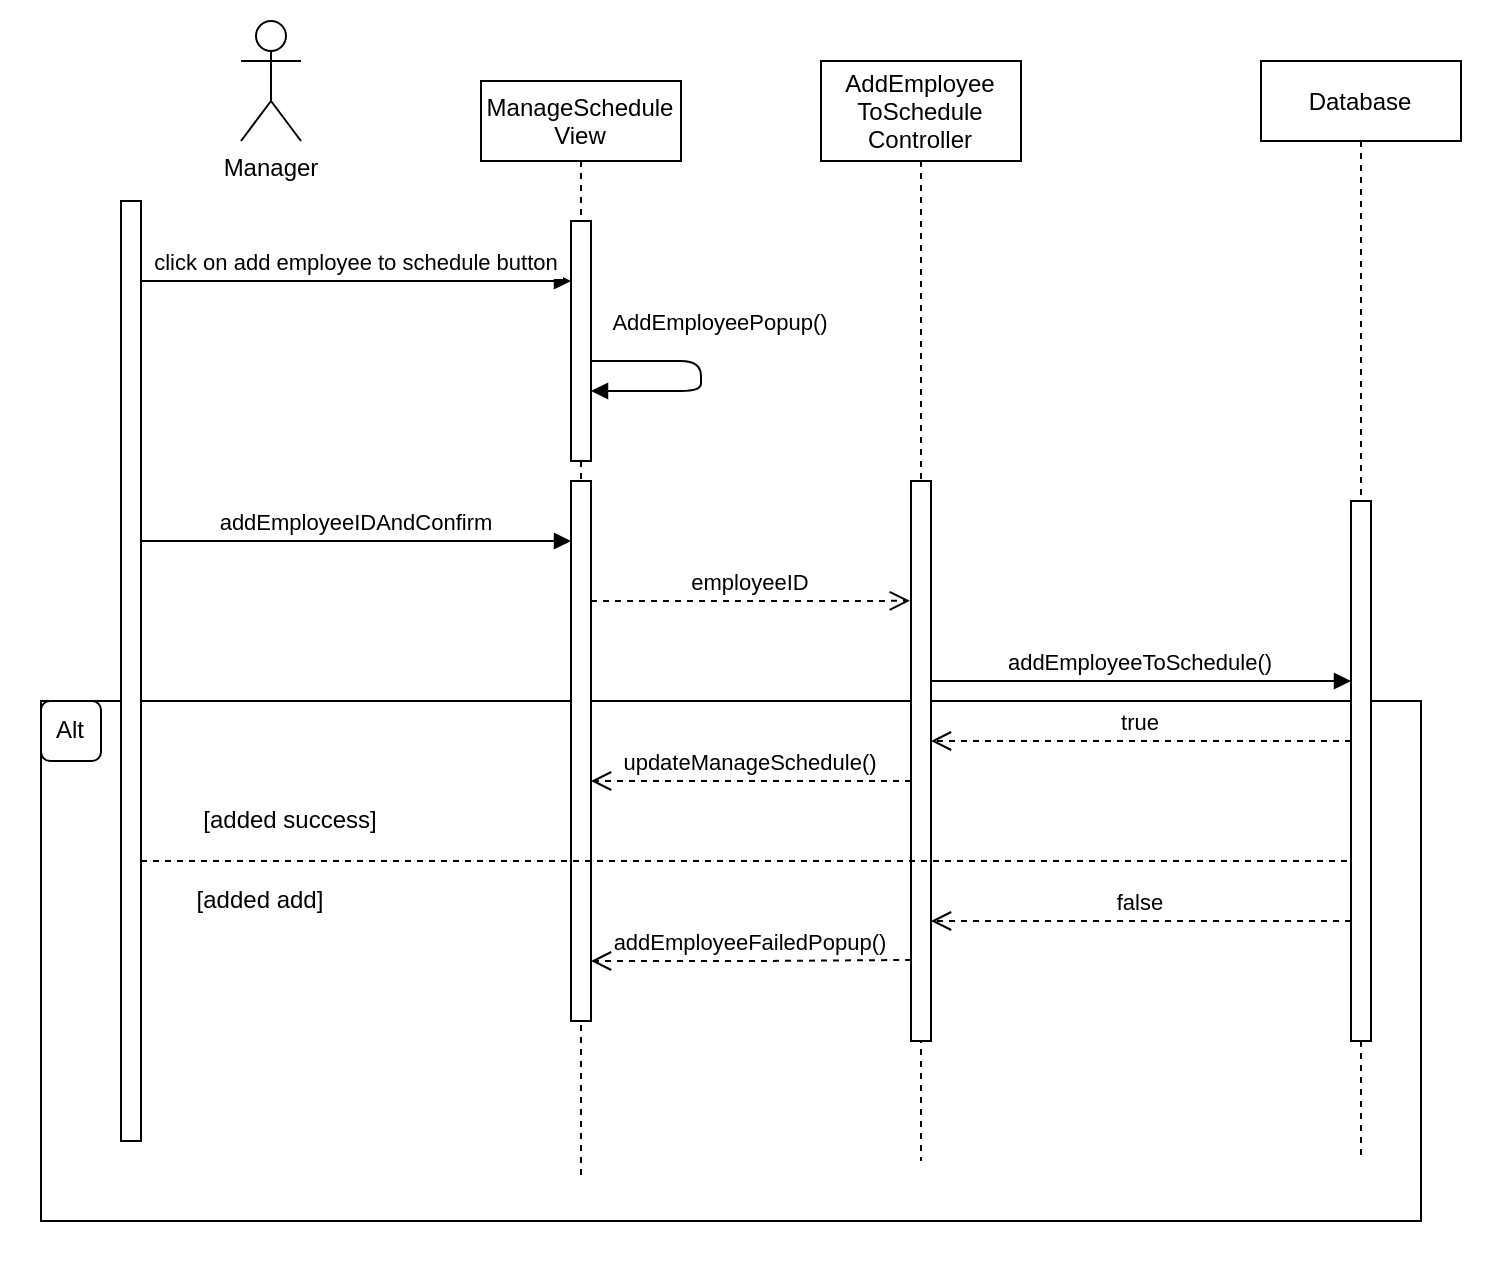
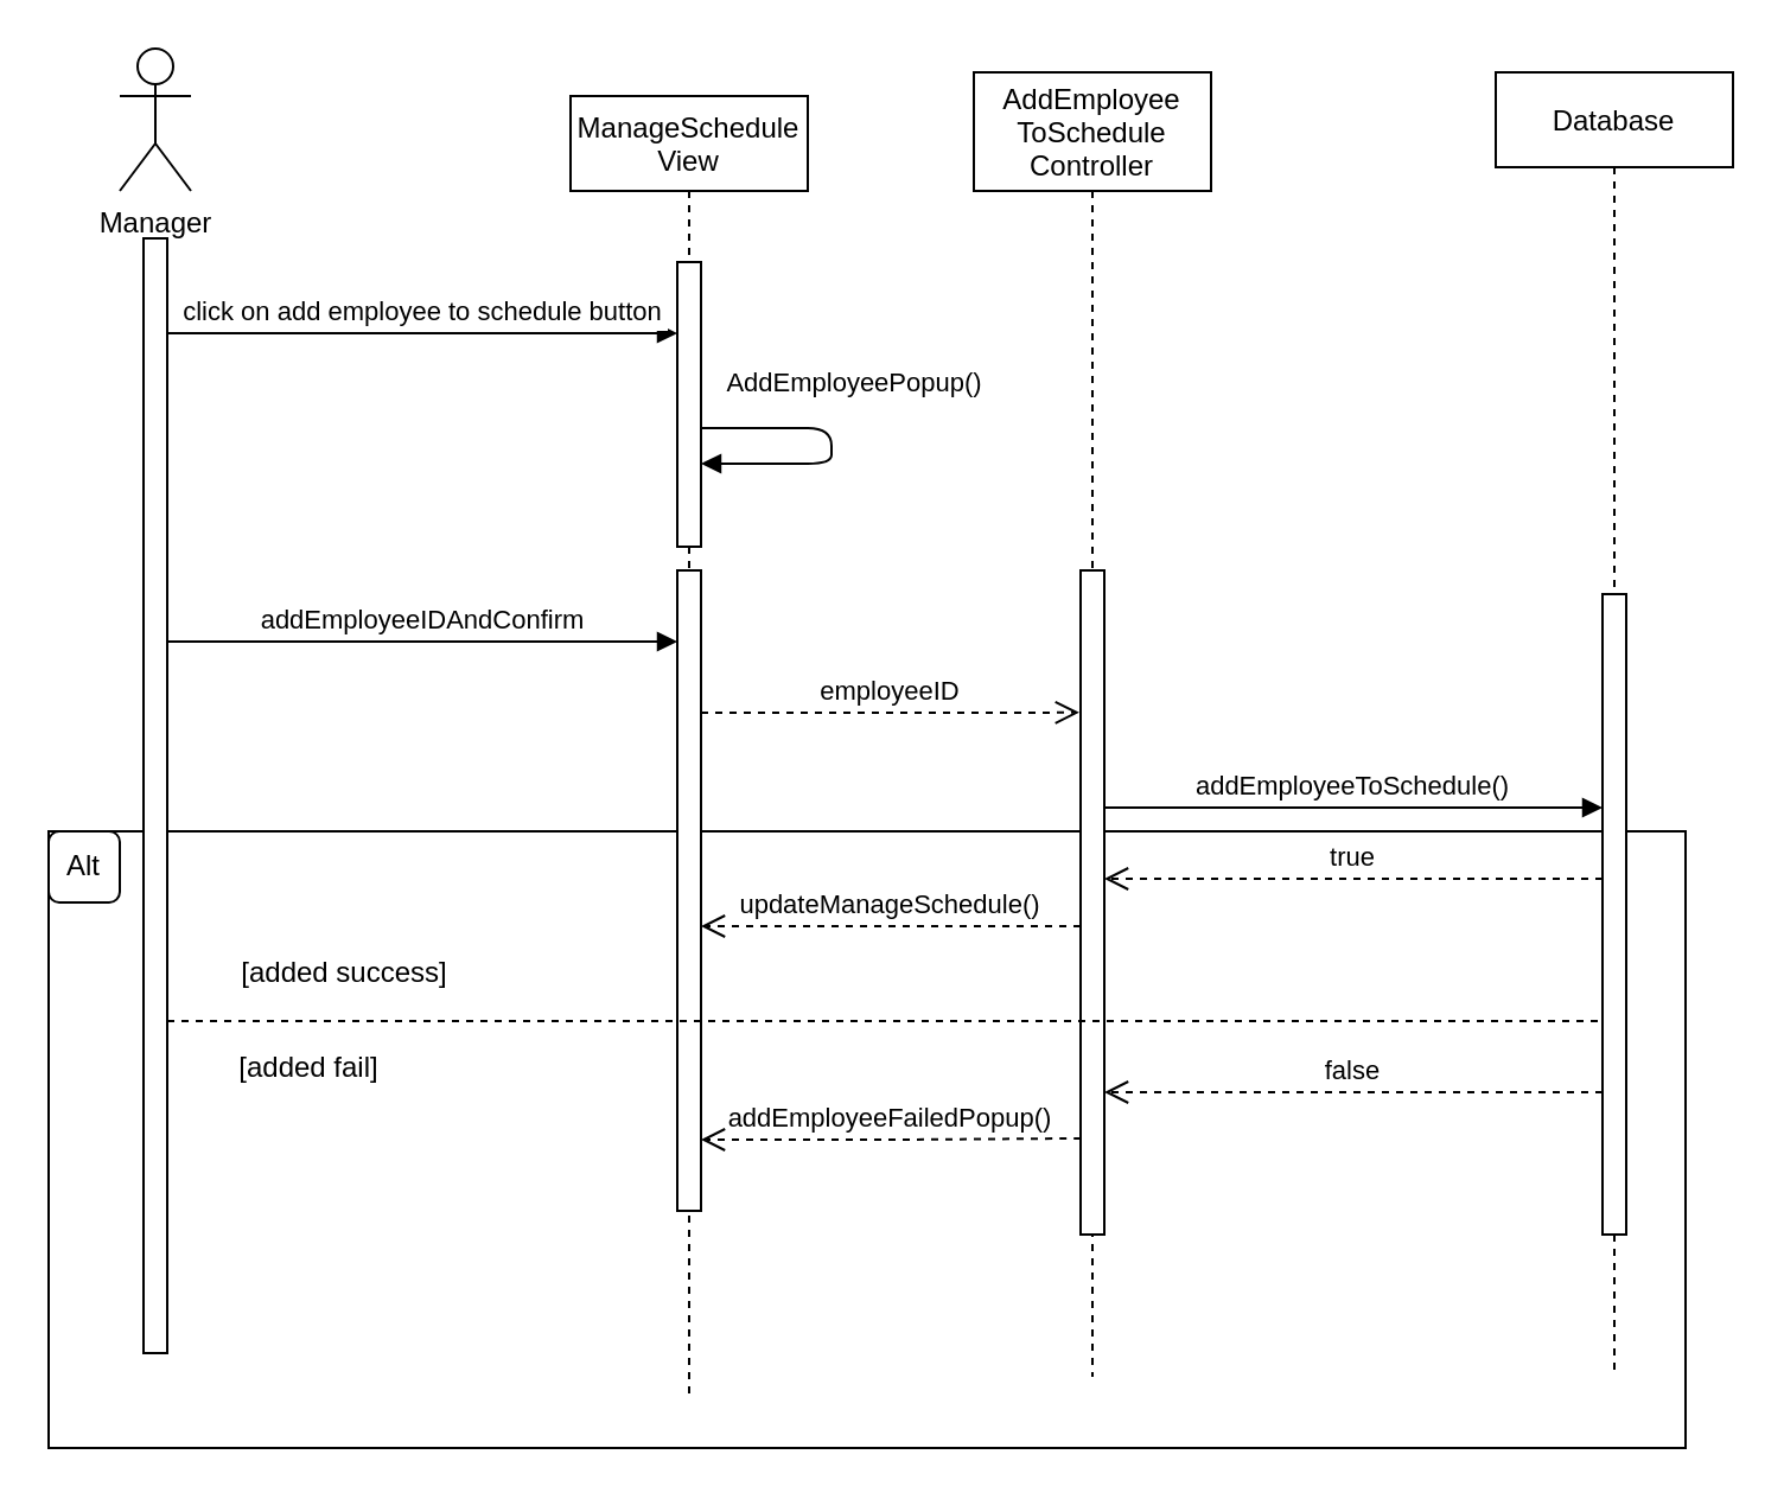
- <mxCell id="10" value="Manager" style="shape=umlActor;verticalLabelPosition=bottom;verticalAlign=top;html=1;outlineConnect=0;" vertex="1" parent="1"><mxGeometry x="120" y="10" width="30" height="60" as="geometry" /></mxCell>
+ <mxCell id="10" value="Manager" style="shape=umlActor;verticalLabelPosition=bottom;verticalAlign=top;html=1;outlineConnect=0;" vertex="1" parent="1"><mxGeometry x="50" y="20" width="30" height="60" as="geometry" /></mxCell>
- <mxCell id="23" value="[added add]" style="text;html=1;strokeColor=none;fillColor=none;align=center;verticalAlign=middle;whiteSpace=wrap;rounded=0;" vertex="1" parent="1"><mxGeometry x="80" y="440" width="100" height="20" as="geometry" /></mxCell>
+ <mxCell id="23" value="[added fail]" style="text;html=1;strokeColor=none;fillColor=none;align=center;verticalAlign=middle;whiteSpace=wrap;rounded=0;" vertex="1" parent="1"><mxGeometry x="80" y="440" width="100" height="20" as="geometry" /></mxCell>
